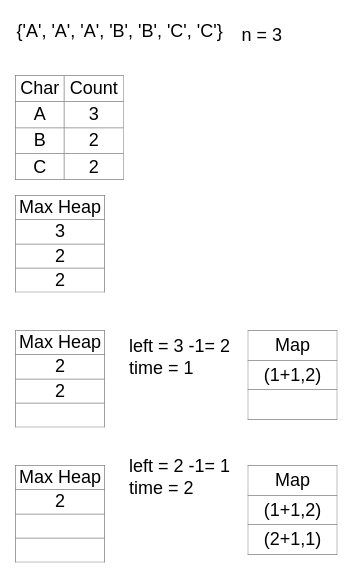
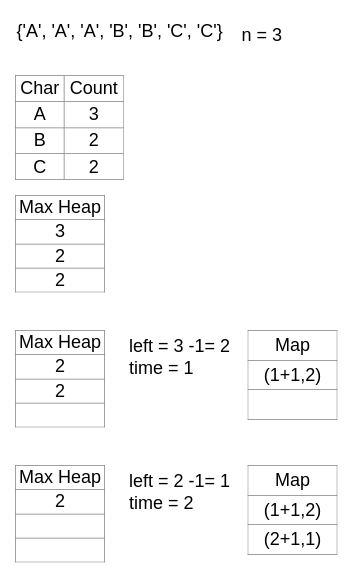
- <mxCell id="10" value="left = 2 -1= 1&lt;br&gt;time = 2" style="text;html=1;fontSize=24;" vertex="1" parent="1"><mxGeometry x="170" y="600" width="150" height="80" as="geometry" /></mxCell>
+ <mxCell id="10" value="left = 2 -1= 1&lt;br&gt;time = 2" style="text;html=1;fontSize=24;" vertex="1" parent="1"><mxGeometry x="170" y="620" width="150" height="80" as="geometry" /></mxCell>
